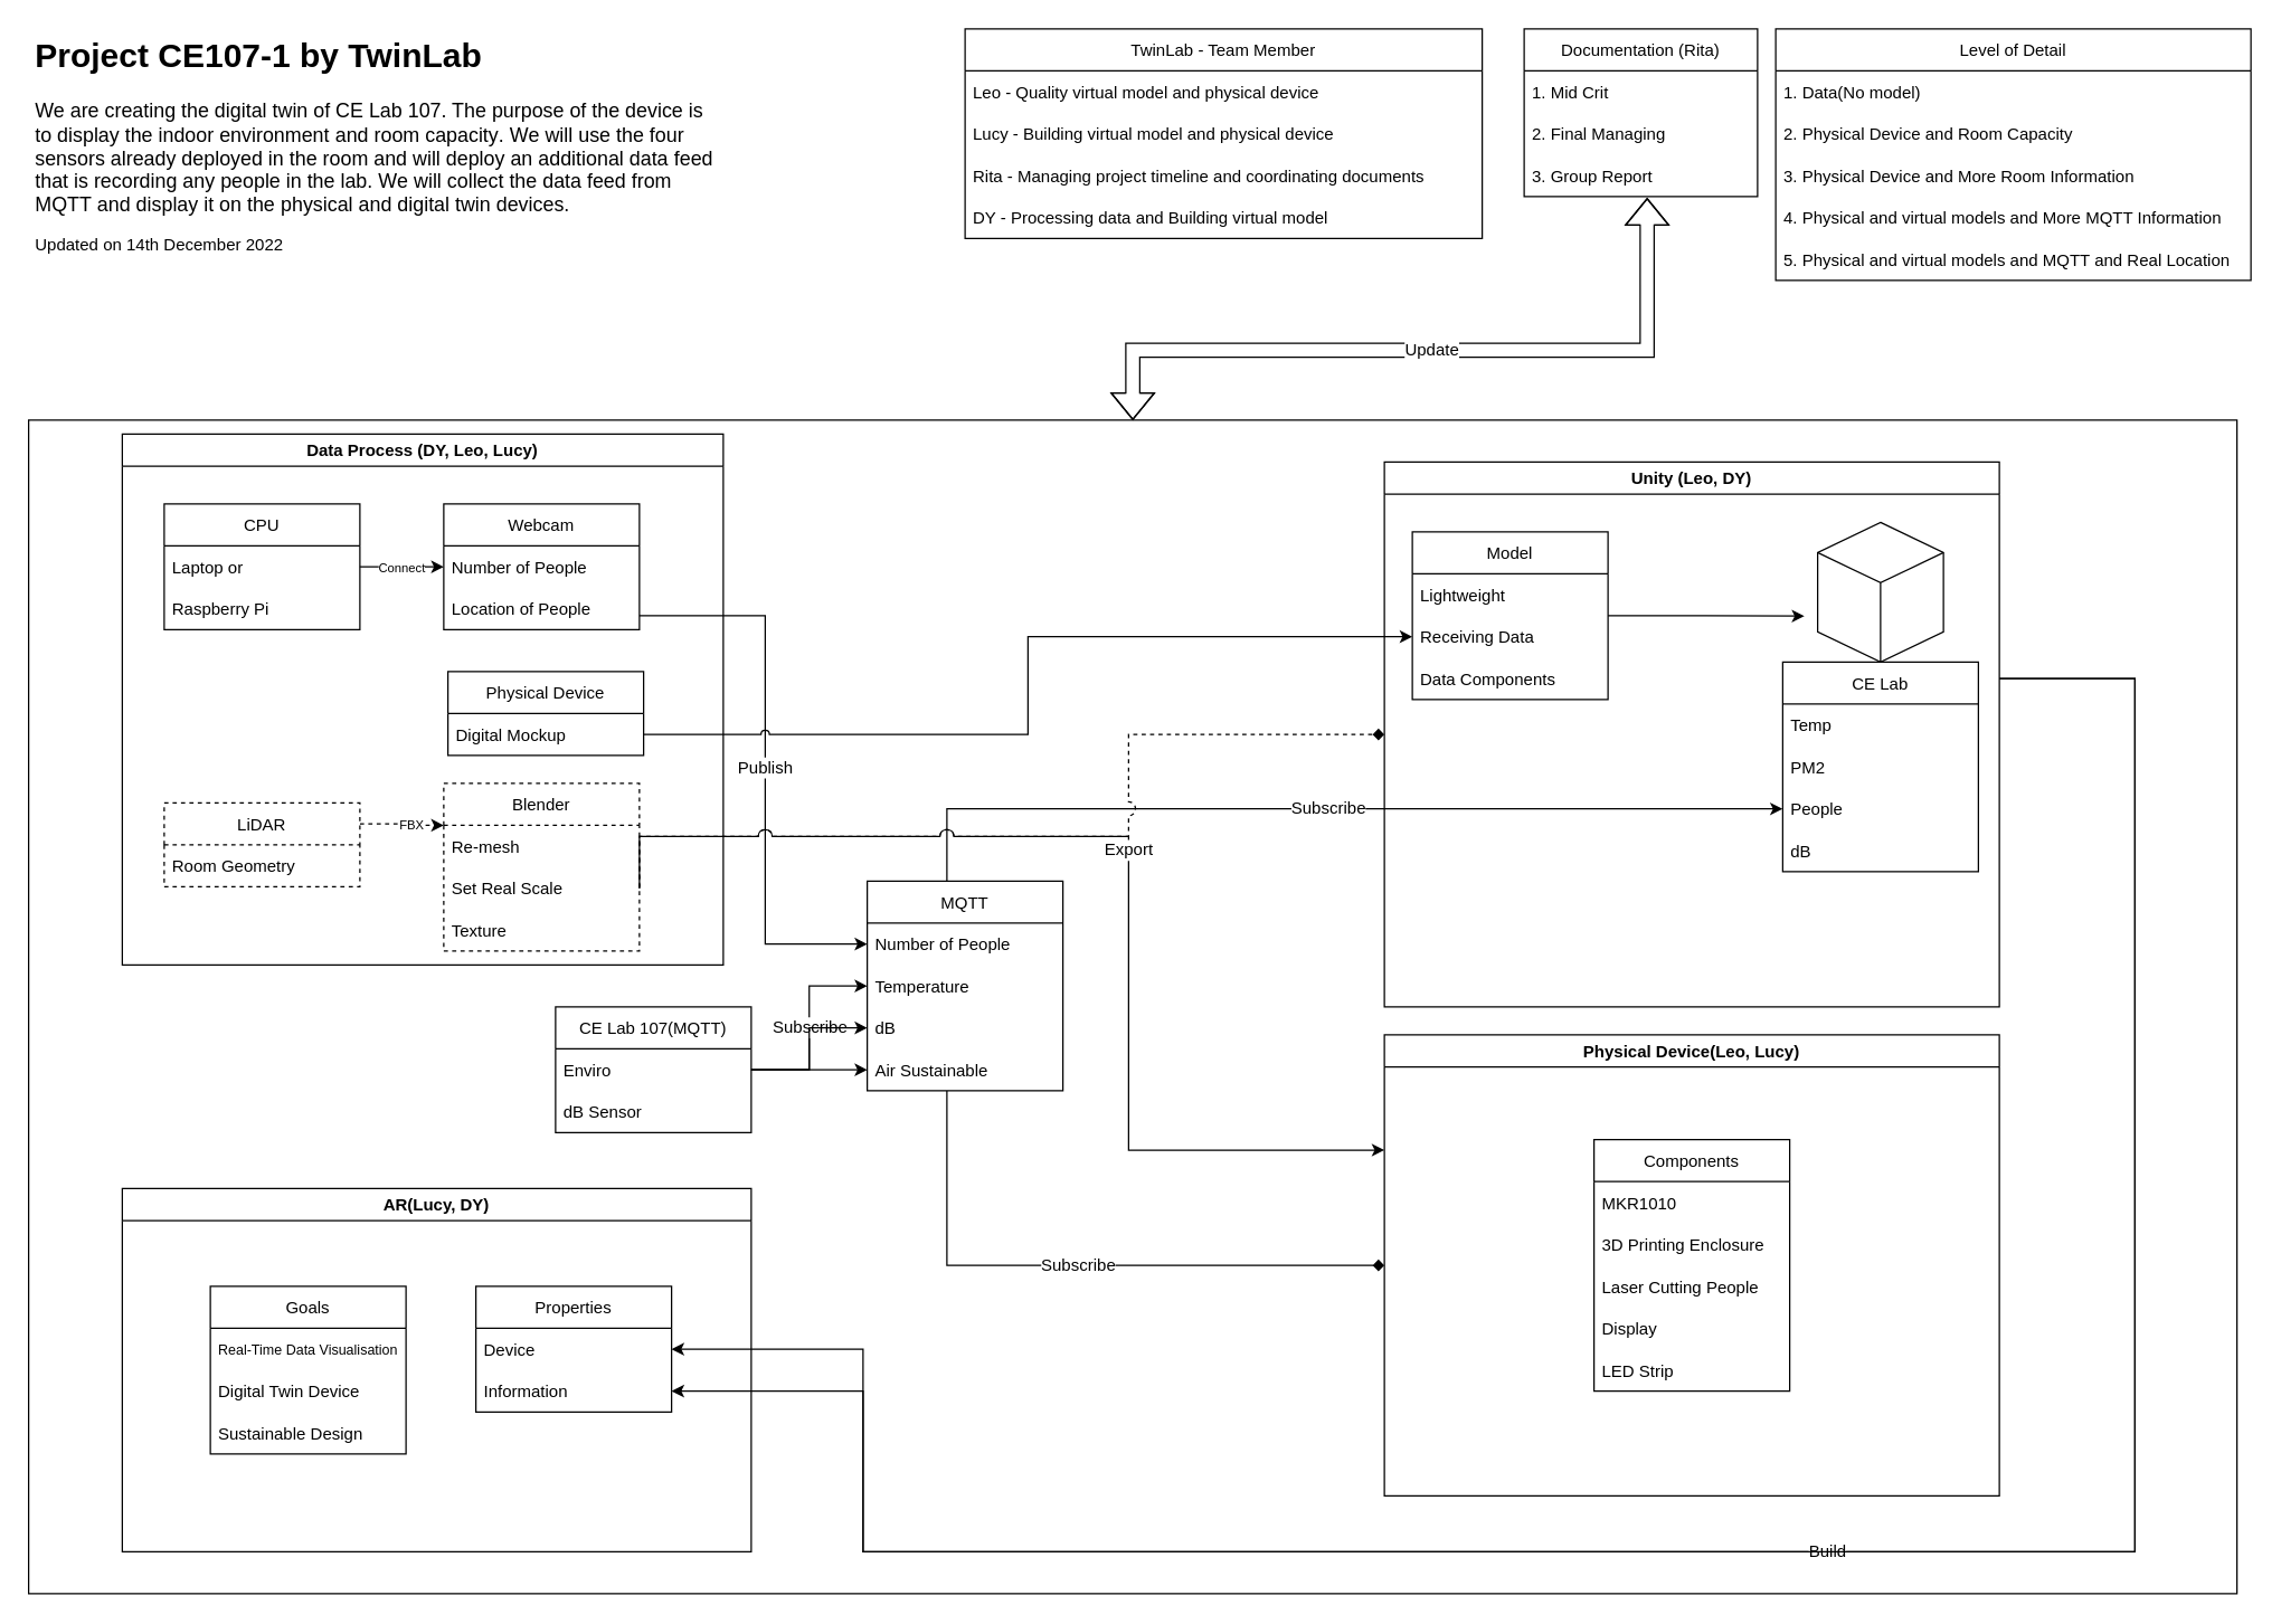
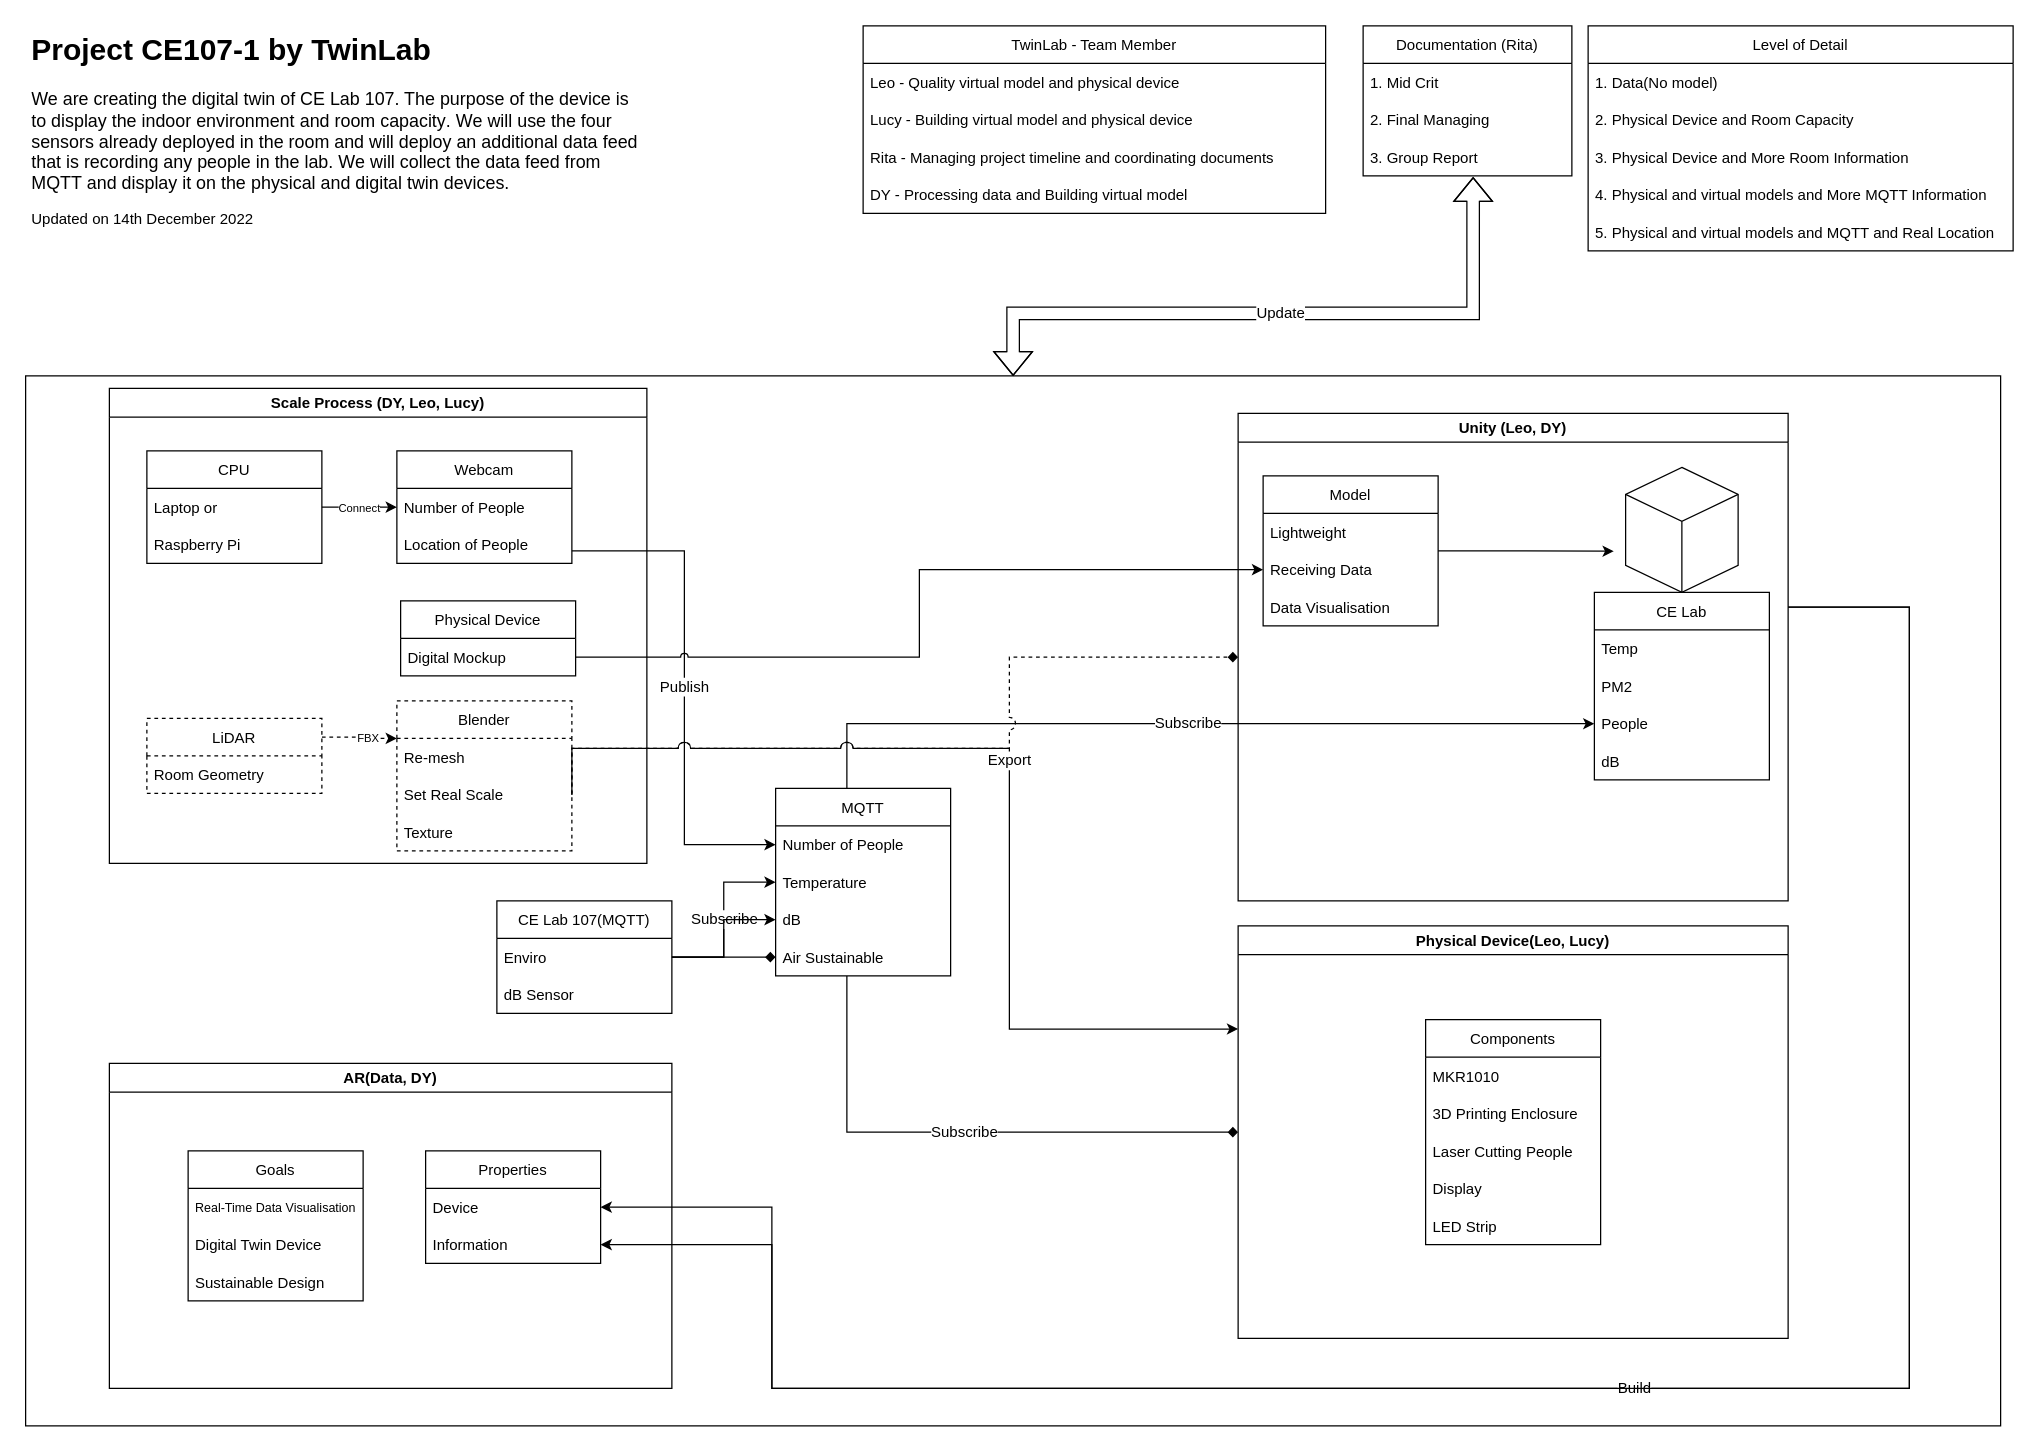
- <mxCell id="4" value="Data Process (DY, Leo, Lucy)" style="swimlane;" parent="1" vertex="1"><mxGeometry x="87" y="310" width="430" height="380" as="geometry" /></mxCell>
+ <mxCell id="4" value="Scale Process (DY, Leo, Lucy)" style="swimlane;" parent="1" vertex="1"><mxGeometry x="87" y="310" width="430" height="380" as="geometry" /></mxCell>
- <mxCell id="25" value="Data Components" style="text;strokeColor=none;fillColor=none;align=left;verticalAlign=middle;spacingLeft=4;spacingRight=4;overflow=hidden;points=[[0,0.5],[1,0.5]];portConstraint=eastwest;rotatable=0;fontSize=12;" parent="22" vertex="1"><mxGeometry y="90" width="140" height="30" as="geometry" /></mxCell>
+ <mxCell id="25" value="Data Visualisation" style="text;strokeColor=none;fillColor=none;align=left;verticalAlign=middle;spacingLeft=4;spacingRight=4;overflow=hidden;points=[[0,0.5],[1,0.5]];portConstraint=eastwest;rotatable=0;fontSize=12;" parent="22" vertex="1"><mxGeometry y="90" width="140" height="30" as="geometry" /></mxCell>
- <mxCell id="64" style="edgeStyle=orthogonalEdgeStyle;rounded=0;orthogonalLoop=1;jettySize=auto;html=1;entryX=0;entryY=0.5;entryDx=0;entryDy=0;fontSize=12;" parent="1" source="43" target="39" edge="1"><mxGeometry relative="1" as="geometry"><mxPoint x="607" y="765" as="targetPoint" /></mxGeometry></mxCell>
+ <mxCell id="64" style="edgeStyle=orthogonalEdgeStyle;rounded=0;orthogonalLoop=1;jettySize=auto;html=1;entryX=0;entryY=0.5;entryDx=0;entryDy=0;fontSize=12;endArrow=diamond;" parent="1" source="43" target="39" edge="1"><mxGeometry relative="1" as="geometry"><mxPoint x="607" y="765" as="targetPoint" /></mxGeometry></mxCell>
- <mxCell id="53" value="AR(Lucy, DY)" style="swimlane;fontSize=12;" parent="1" vertex="1"><mxGeometry x="87" y="850" width="450" height="260" as="geometry" /></mxCell>
+ <mxCell id="53" value="AR(Data, DY)" style="swimlane;fontSize=12;" parent="1" vertex="1"><mxGeometry x="87" y="850" width="450" height="260" as="geometry" /></mxCell>
